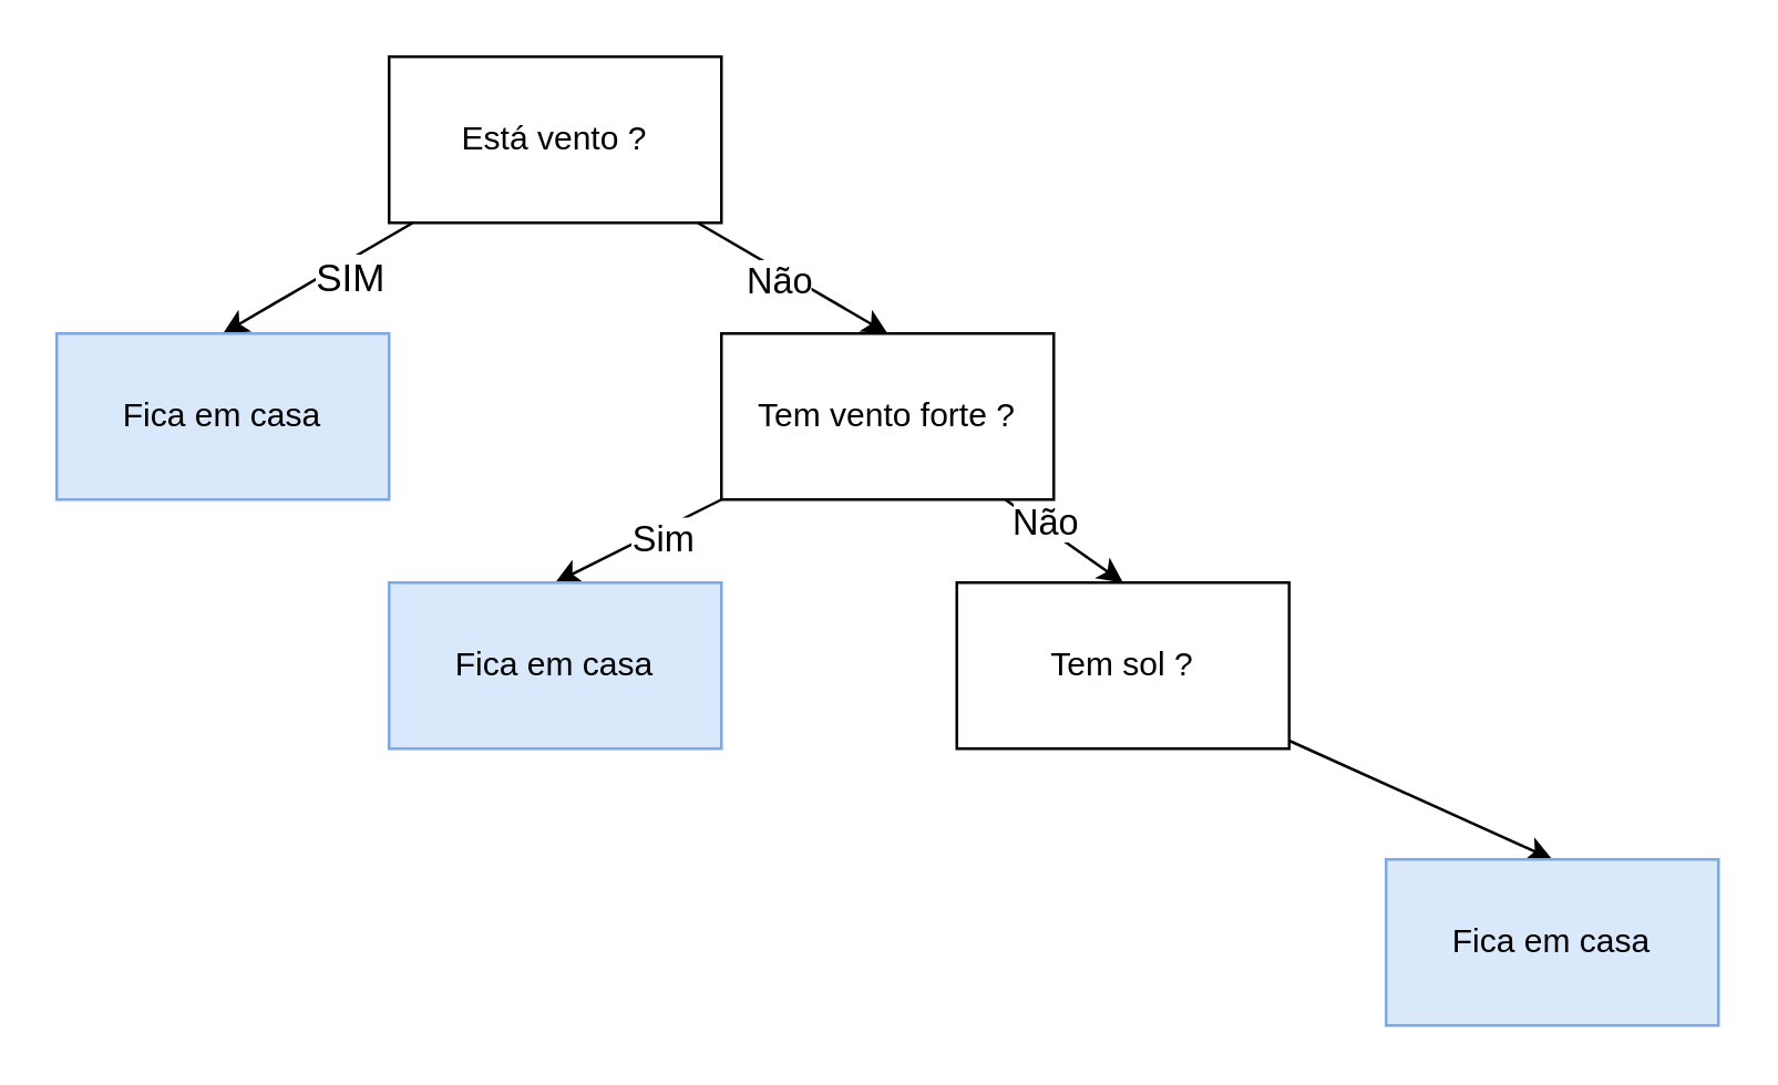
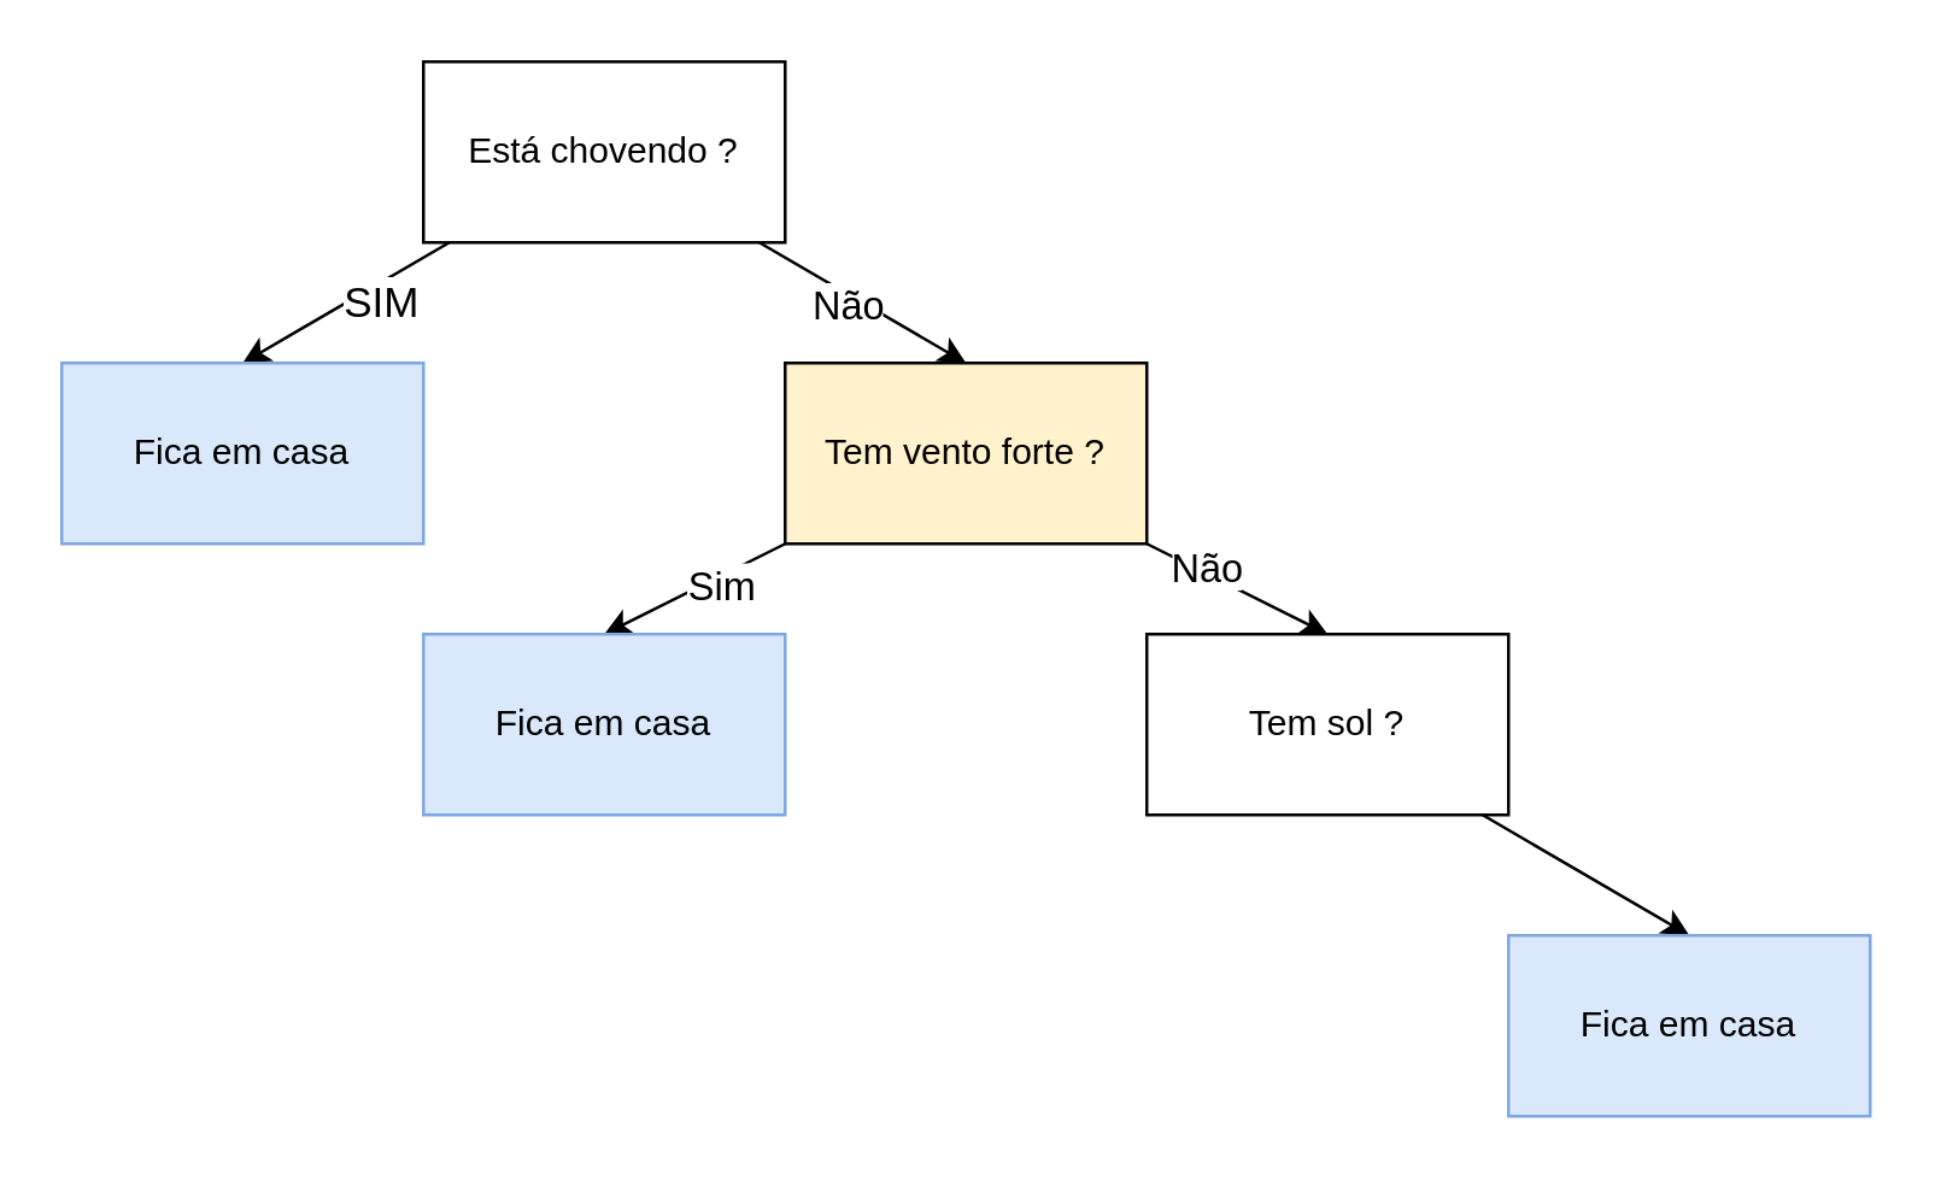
- <mxCell id="6" value="Está vento ?" style="rounded=0;whiteSpace=wrap;html=1;" vertex="1" parent="1"><mxGeometry x="140" y="20" width="120" height="60" as="geometry" /></mxCell>
+ <mxCell id="6" value="Está chovendo ?" style="rounded=0;whiteSpace=wrap;html=1;" vertex="1" parent="1"><mxGeometry x="140" y="20" width="120" height="60" as="geometry" /></mxCell>
- <mxCell id="12" value="Tem vento forte ?" style="rounded=0;whiteSpace=wrap;html=1;" vertex="1" parent="1"><mxGeometry x="260" y="120" width="120" height="60" as="geometry" /></mxCell>
+ <mxCell id="12" value="Tem vento forte ?" style="rounded=0;whiteSpace=wrap;html=1;fillColor=#fff2cc;" vertex="1" parent="1"><mxGeometry x="260" y="120" width="120" height="60" as="geometry" /></mxCell>
- <mxCell id="15" value="Tem sol ?" style="rounded=0;whiteSpace=wrap;html=1;" vertex="1" parent="1"><mxGeometry x="345" y="210" width="120" height="60" as="geometry" /></mxCell>
+ <mxCell id="15" value="Tem sol ?" style="rounded=0;whiteSpace=wrap;html=1;" vertex="1" parent="1"><mxGeometry x="380" y="210" width="120" height="60" as="geometry" /></mxCell>
